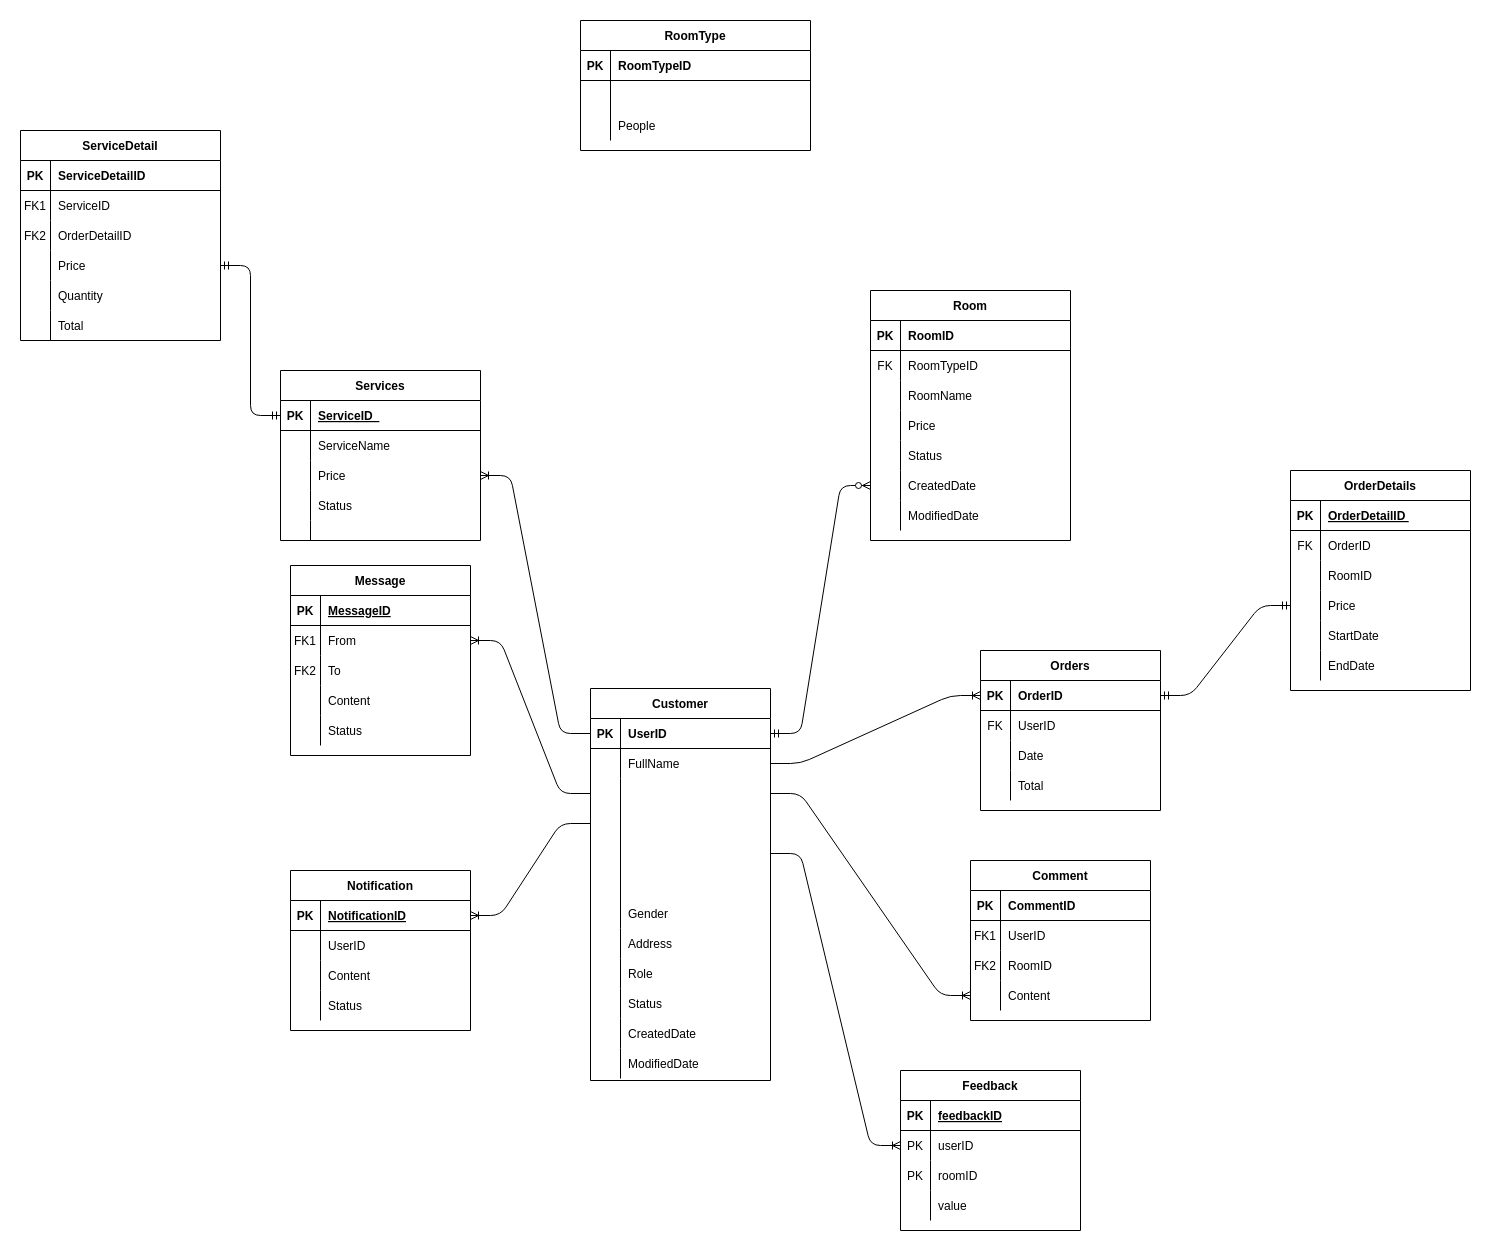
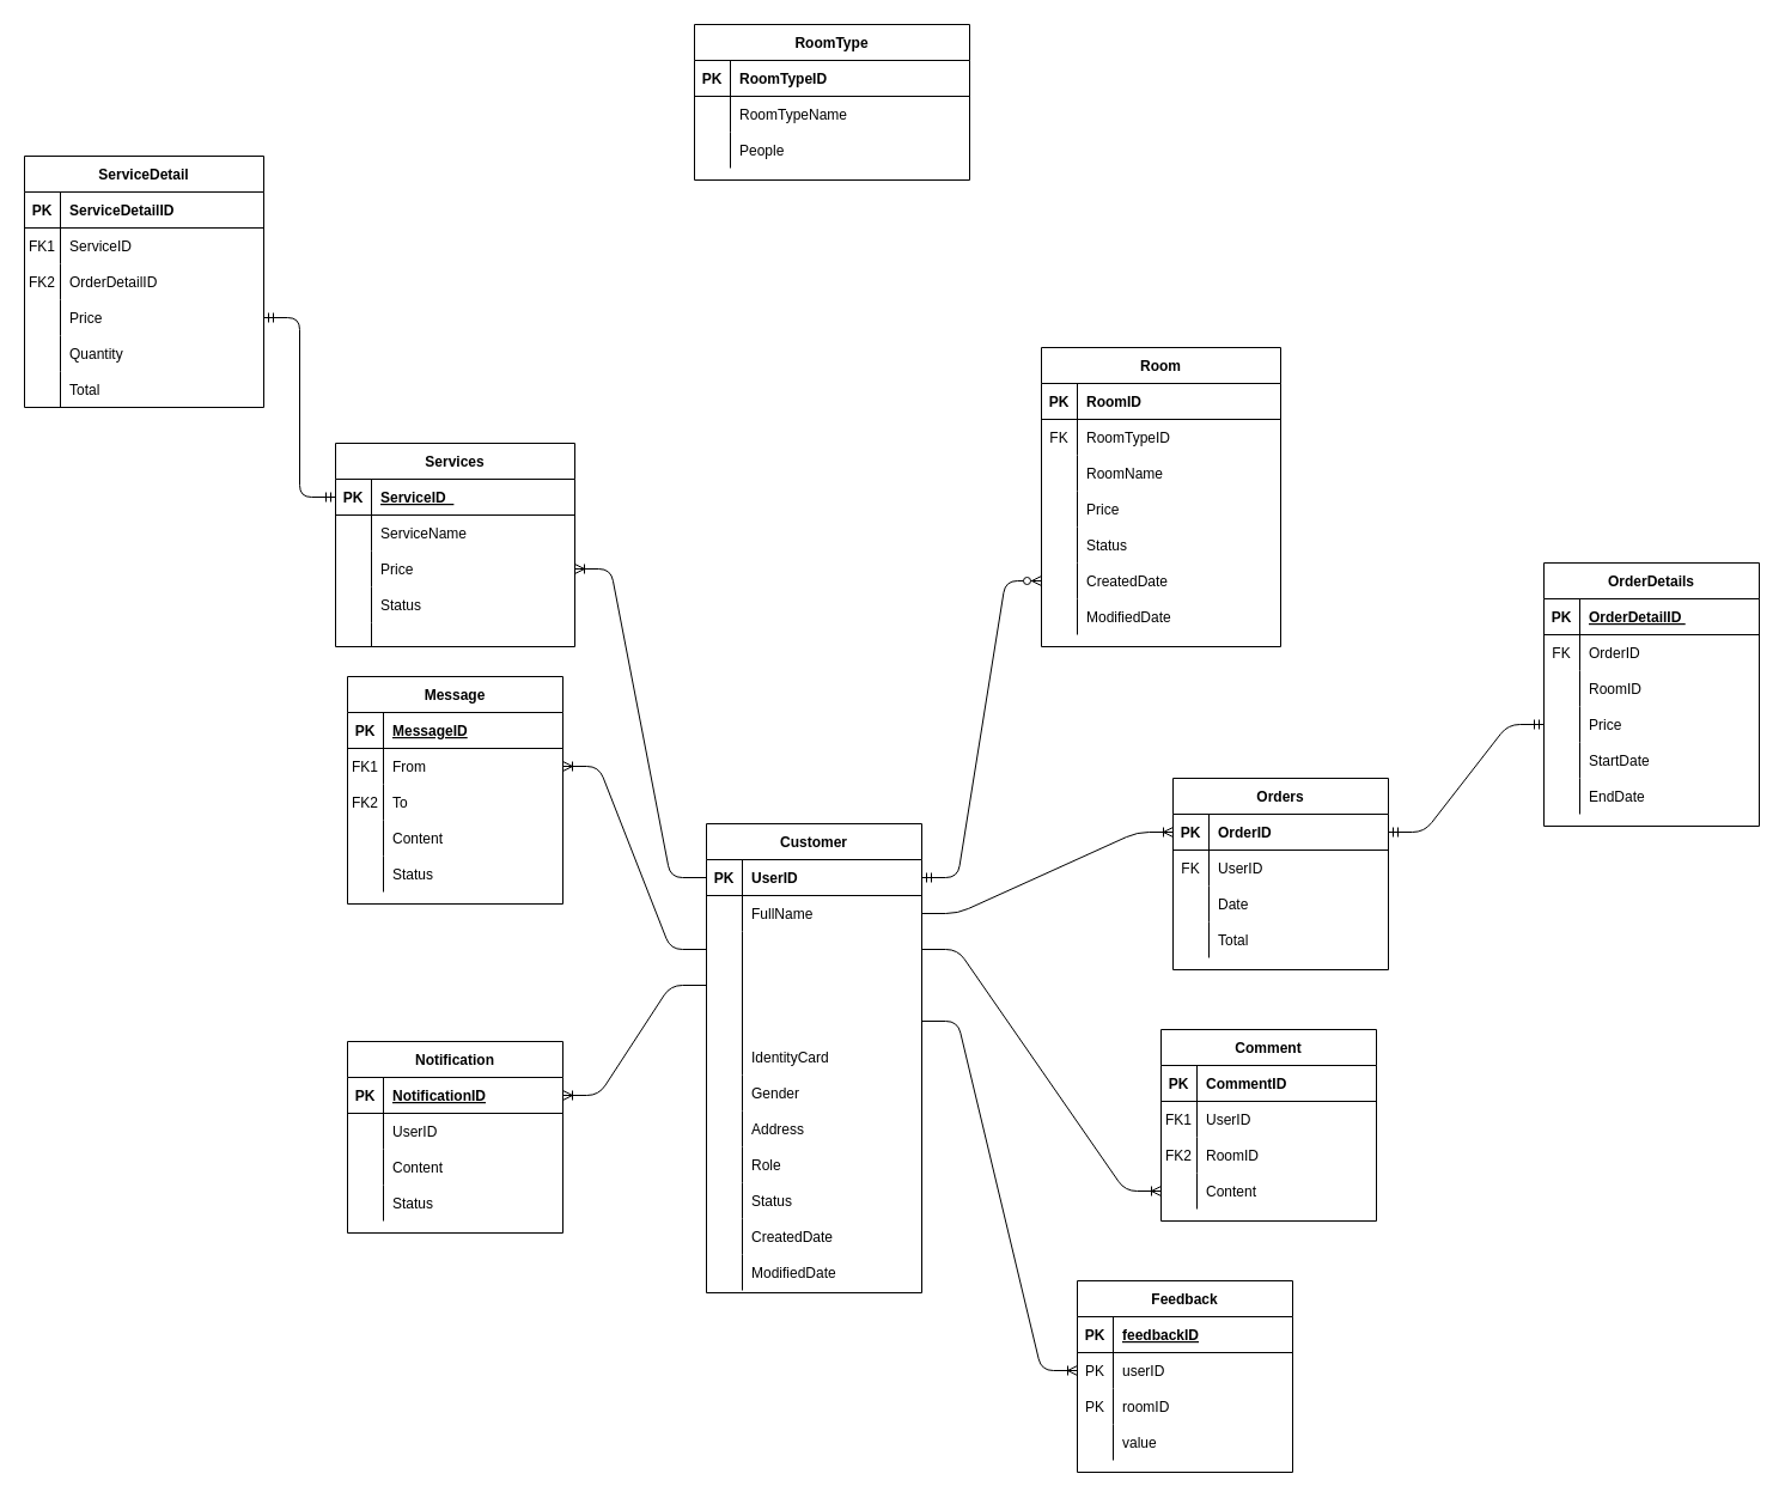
+ <mxCell id="30" value="RoomTypeName  " style="shape=partialRectangle;connectable=0;fillColor=none;top=0;left=0;bottom=0;right=0;align=left;spacingLeft=6;overflow=hidden;" parent="28" vertex="1"><mxGeometry x="30" width="200" height="30" as="geometry" /></mxCell>
+ <mxCell id="81" value="IdentityCard  " style="shape=partialRectangle;connectable=0;fillColor=none;top=0;left=0;bottom=0;right=0;align=left;spacingLeft=6;overflow=hidden;" parent="79" vertex="1"><mxGeometry x="30" width="150" height="30" as="geometry" /></mxCell>
